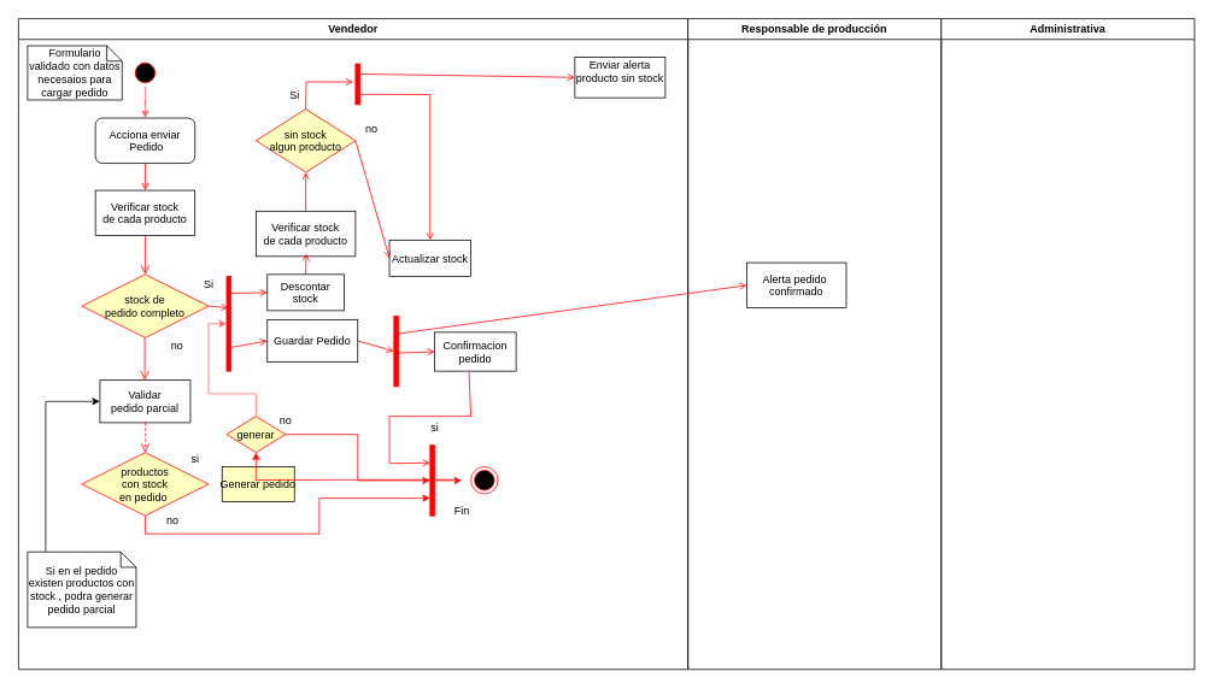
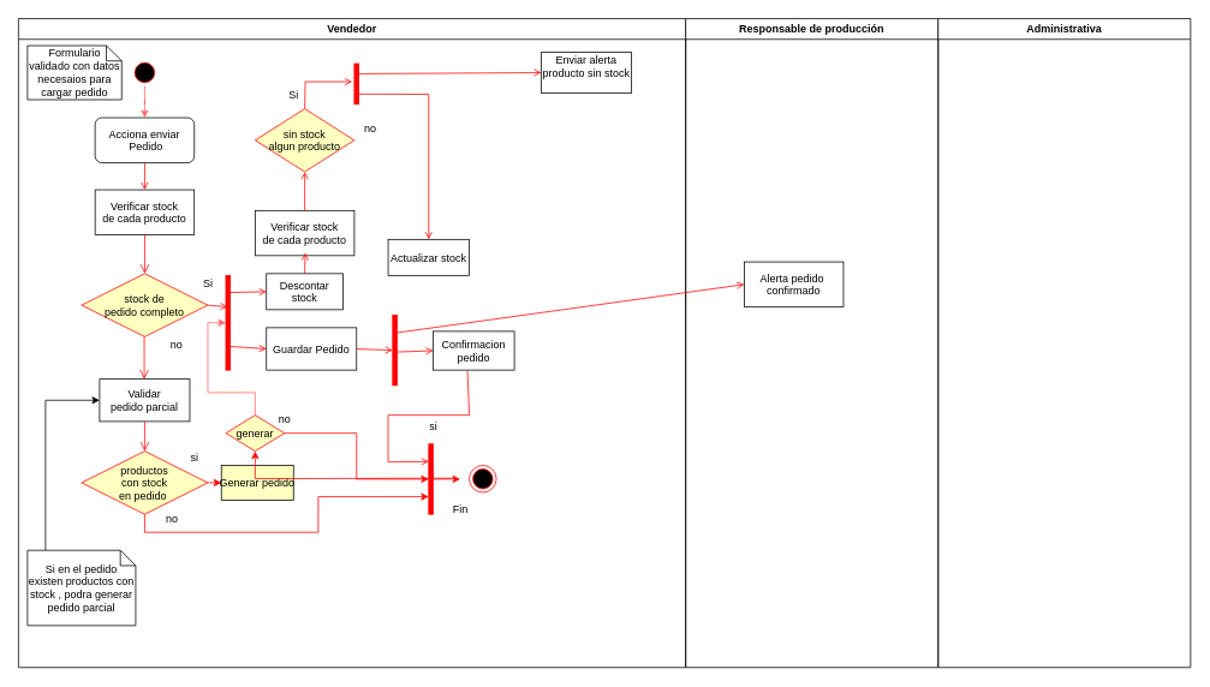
- <mxCell id="21" value="Enviar alerta &#10;producto sin stock&#10;" style="" vertex="1" parent="2"><mxGeometry x="615" y="42.5" width="100" height="45" as="geometry" /></mxCell>
+ <mxCell id="21" value="Enviar alerta &#10;producto sin stock&#10;" style="" vertex="1" parent="2"><mxGeometry x="580" y="37.5" width="100" height="45" as="geometry" /></mxCell>
- <mxCell id="26" value="" style="endArrow=open;strokeColor=#FF0000;endFill=1;rounded=0;exitX=1;exitY=0.5;exitDx=0;exitDy=0;entryX=0;entryY=0.5;entryDx=0;entryDy=0;" edge="1" parent="2" source="16" target="25"><mxGeometry relative="1" as="geometry"><mxPoint x="348" y="295" as="sourcePoint" /><mxPoint x="400" y="135" as="targetPoint" /><Array as="points" /></mxGeometry></mxCell>
- <mxCell id="30" value="Guardar Pedido" style="" vertex="1" parent="2"><mxGeometry x="275" y="333" width="100" height="47" as="geometry" /></mxCell>
+ <mxCell id="30" value="Guardar Pedido" style="" vertex="1" parent="2"><mxGeometry x="275" y="343" width="100" height="47" as="geometry" /></mxCell>
- <mxCell id="42" value="" style="edgeStyle=elbowEdgeStyle;elbow=horizontal;align=left;verticalAlign=bottom;endArrow=open;endSize=8;strokeColor=#FF0000;endFill=1;rounded=0;entryX=0.5;entryY=0;entryDx=0;entryDy=0;exitX=0.5;exitY=1;exitDx=0;exitDy=0;dashed=1;" edge="1" parent="2" source="40" target="41"><mxGeometry x="-1" relative="1" as="geometry"><mxPoint x="150" y="410" as="targetPoint" /><Array as="points" /><mxPoint x="149.5" y="363" as="sourcePoint" /></mxGeometry></mxCell>
+ <mxCell id="42" value="" style="edgeStyle=elbowEdgeStyle;elbow=horizontal;align=left;verticalAlign=bottom;endArrow=open;endSize=8;strokeColor=#FF0000;endFill=1;rounded=0;entryX=0.5;entryY=0;entryDx=0;entryDy=0;exitX=0.5;exitY=1;exitDx=0;exitDy=0;" edge="1" parent="2" source="40" target="41"><mxGeometry x="-1" relative="1" as="geometry"><mxPoint x="150" y="410" as="targetPoint" /><Array as="points" /><mxPoint x="149.5" y="363" as="sourcePoint" /></mxGeometry></mxCell>
+ <mxCell id="49" style="edgeStyle=orthogonalEdgeStyle;rounded=0;orthogonalLoop=1;jettySize=auto;html=1;exitX=1;exitY=0.5;exitDx=0;exitDy=0;fillColor=#f8cecc;strokeColor=#FF0000;entryX=0;entryY=0.5;entryDx=0;entryDy=0;" edge="1" parent="2" source="41" target="43"><mxGeometry relative="1" as="geometry"><mxPoint x="350" y="540" as="targetPoint" /><mxPoint x="470" y="521" as="sourcePoint" /></mxGeometry></mxCell>
